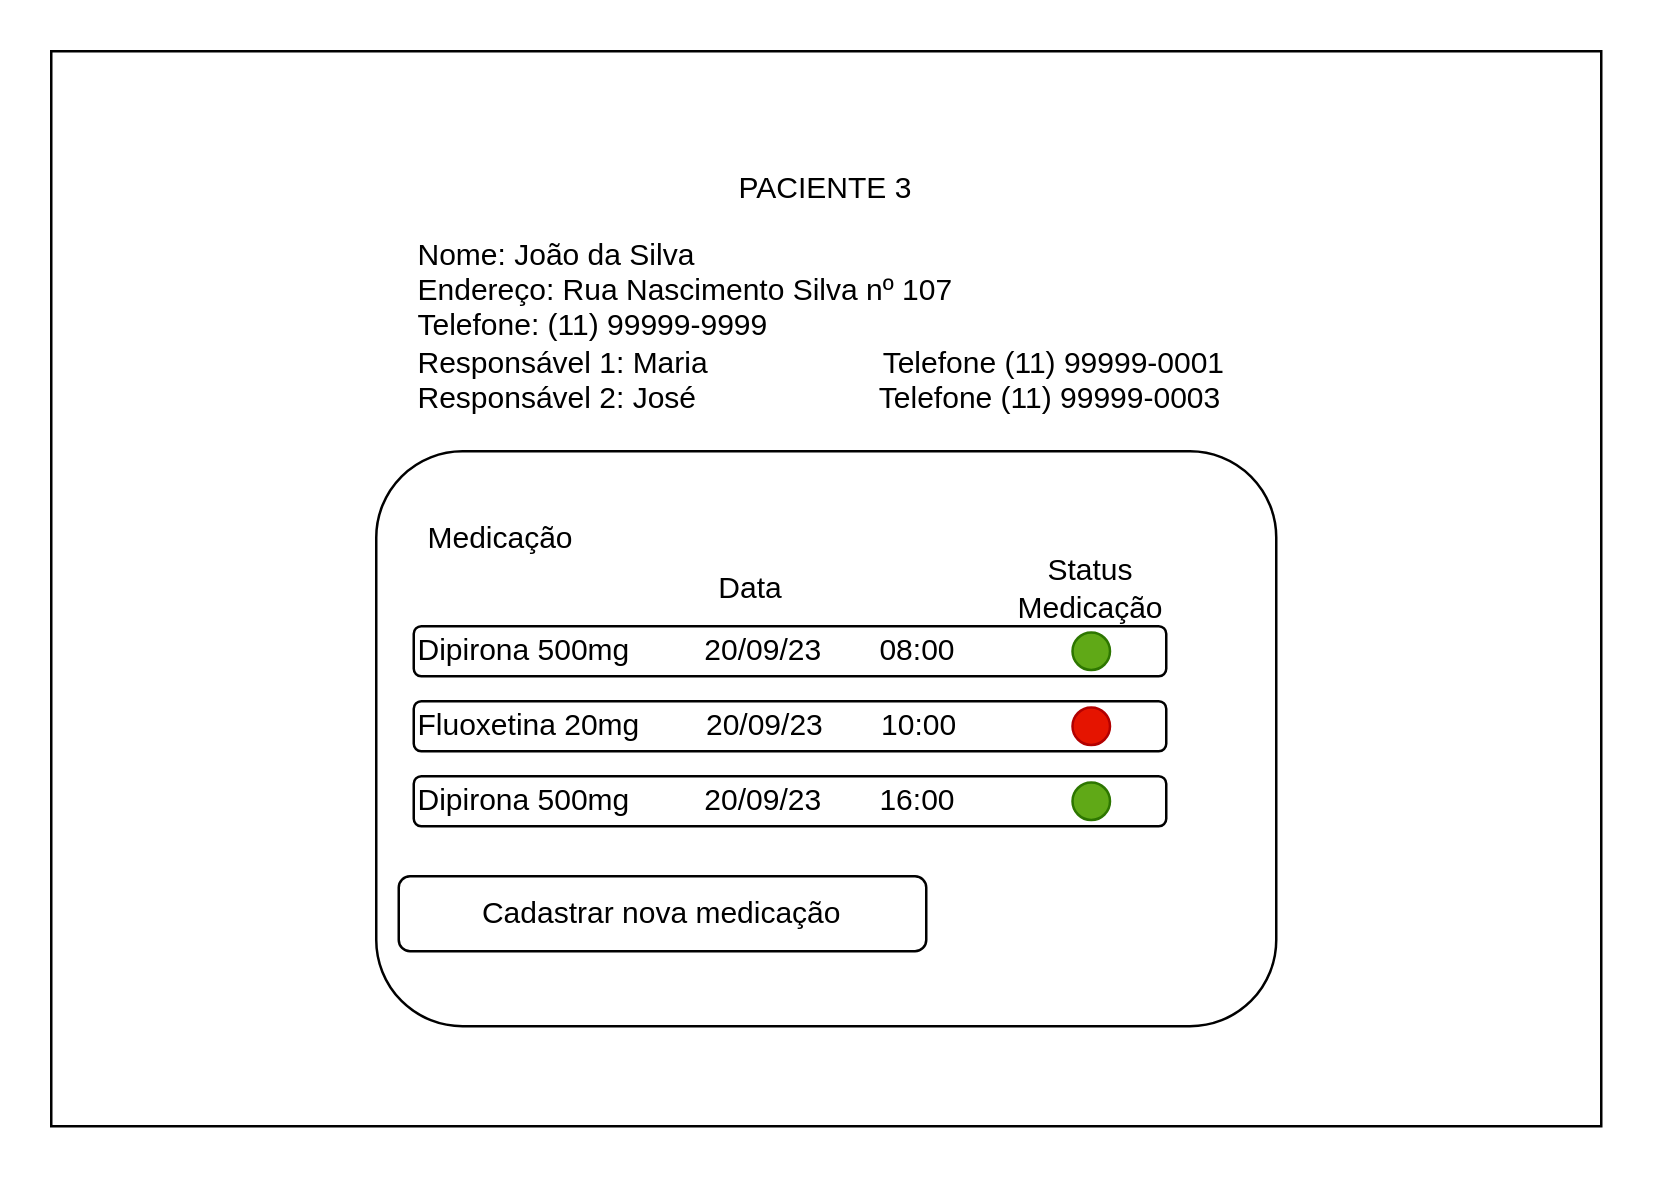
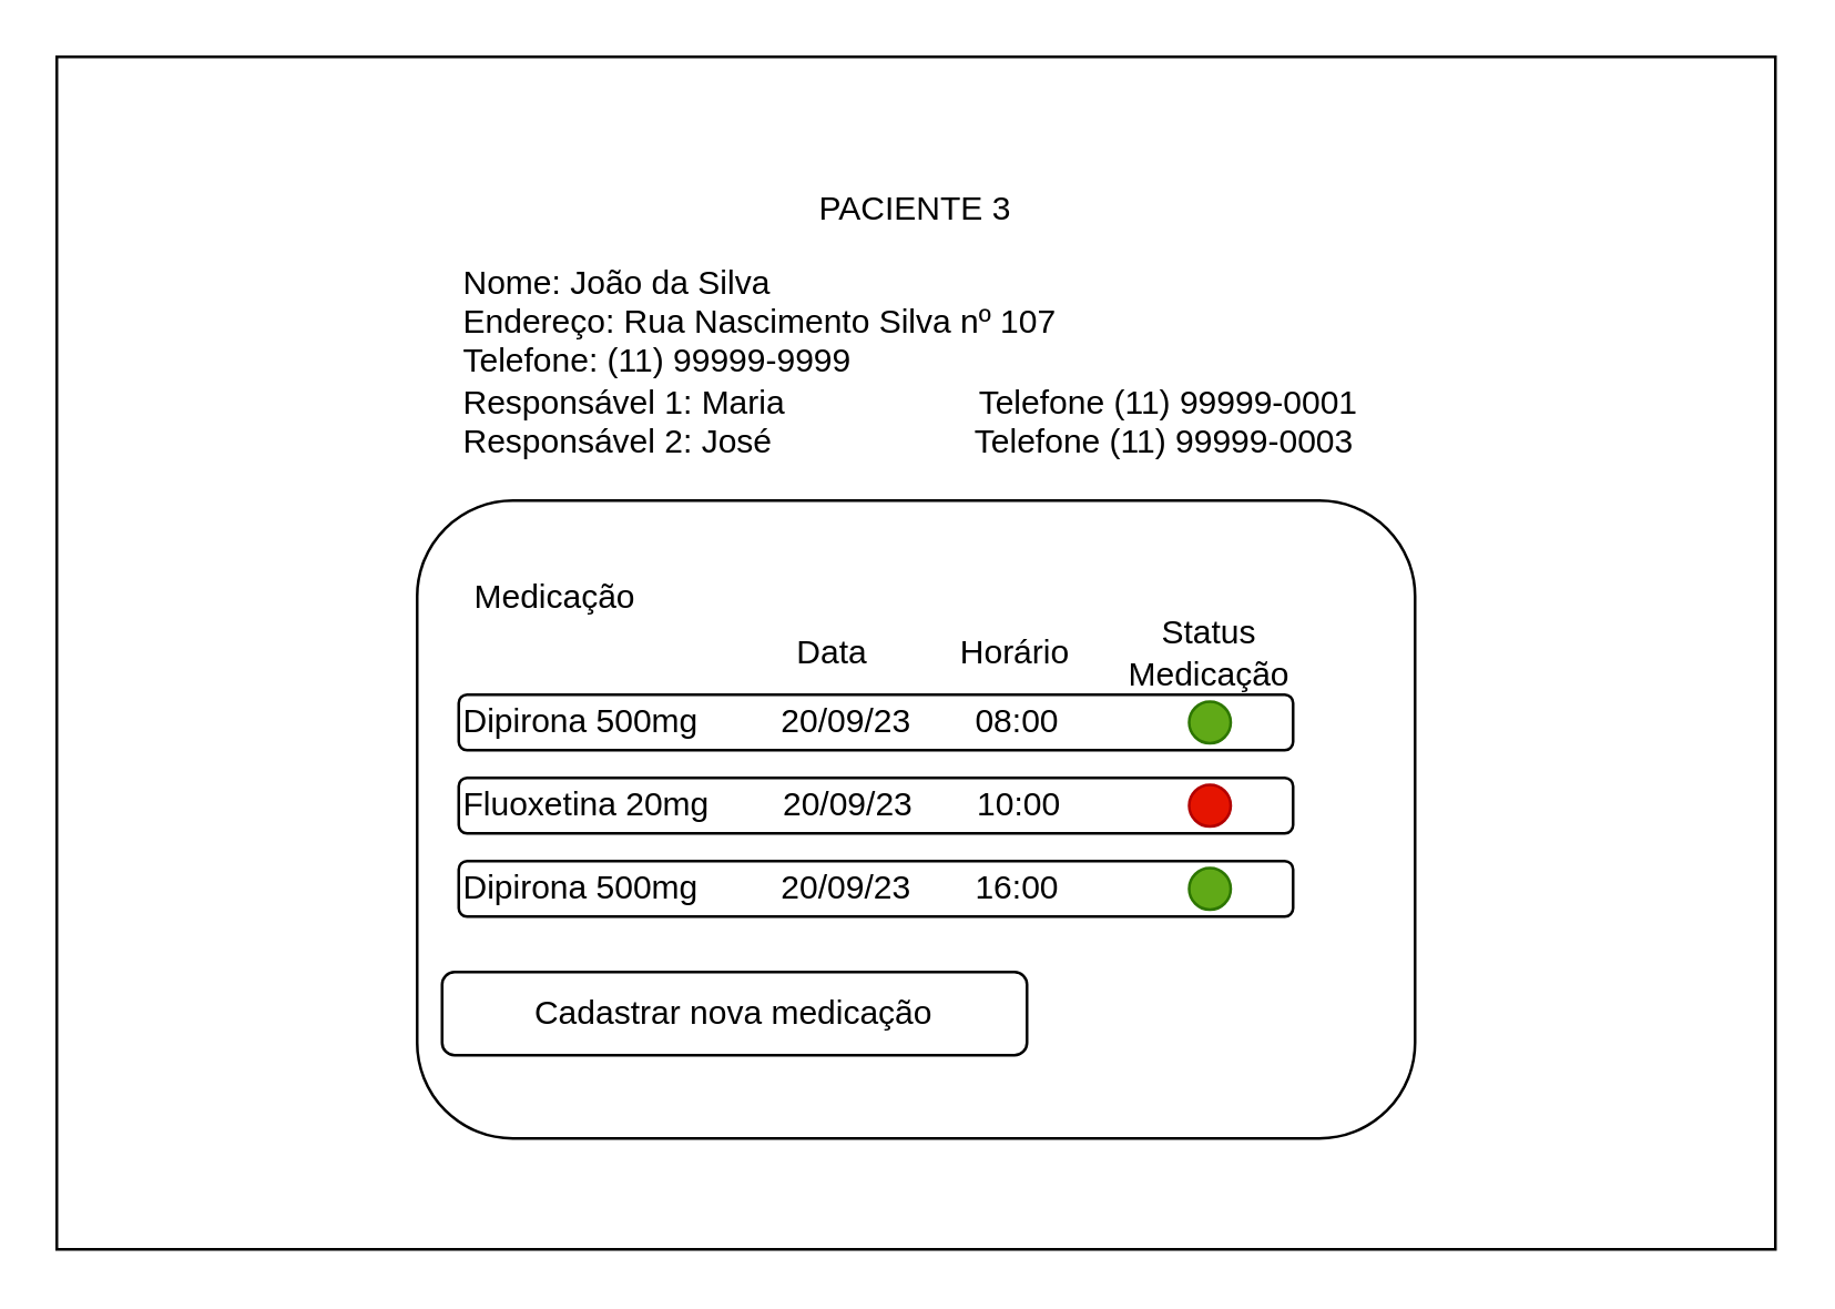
+ <mxCell id="9" value="Horário" style="text;html=1;strokeColor=none;fillColor=none;align=center;verticalAlign=middle;whiteSpace=wrap;rounded=0;" vertex="1" parent="1"><mxGeometry x="336" y="220" width="60" height="30" as="geometry" /></mxCell>
